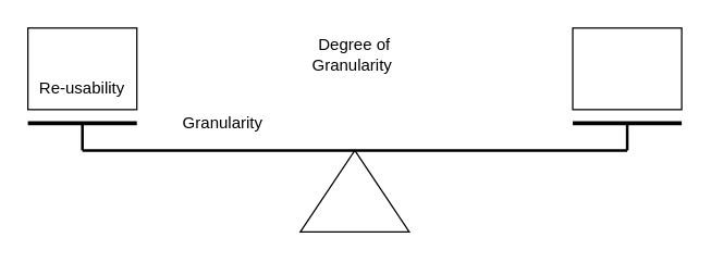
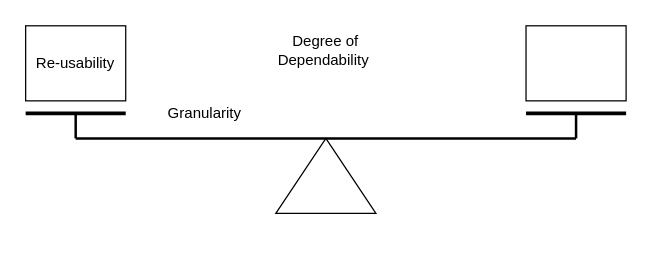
- <mxCell id="12" value="Degree of Granularity&amp;nbsp;" style="text;html=1;strokeColor=none;fillColor=none;align=center;verticalAlign=middle;whiteSpace=wrap;rounded=0;" vertex="1" parent="1"><mxGeometry x="220" y="30" width="80" height="20" as="geometry" /></mxCell>
+ <mxCell id="12" value="Degree of Dependability&amp;nbsp;" style="text;html=1;strokeColor=none;fillColor=none;align=center;verticalAlign=middle;whiteSpace=wrap;rounded=0;" vertex="1" parent="1"><mxGeometry x="220" y="30" width="80" height="20" as="geometry" /></mxCell>
- <mxCell id="10" value="&lt;font style=&quot;font-size: 12px&quot;&gt;Re-usability&lt;/font&gt;" style="text;html=1;strokeColor=none;fillColor=none;align=center;verticalAlign=middle;whiteSpace=wrap;rounded=0;" vertex="1" parent="1"><mxGeometry x="25" y="55" width="70" height="20" as="geometry" /></mxCell>
+ <mxCell id="10" value="&lt;font style=&quot;font-size: 12px&quot;&gt;Re-usability&lt;/font&gt;" style="text;html=1;strokeColor=none;fillColor=none;align=center;verticalAlign=middle;whiteSpace=wrap;rounded=0;" vertex="1" parent="1"><mxGeometry x="25" y="40" width="70" height="20" as="geometry" /></mxCell>
